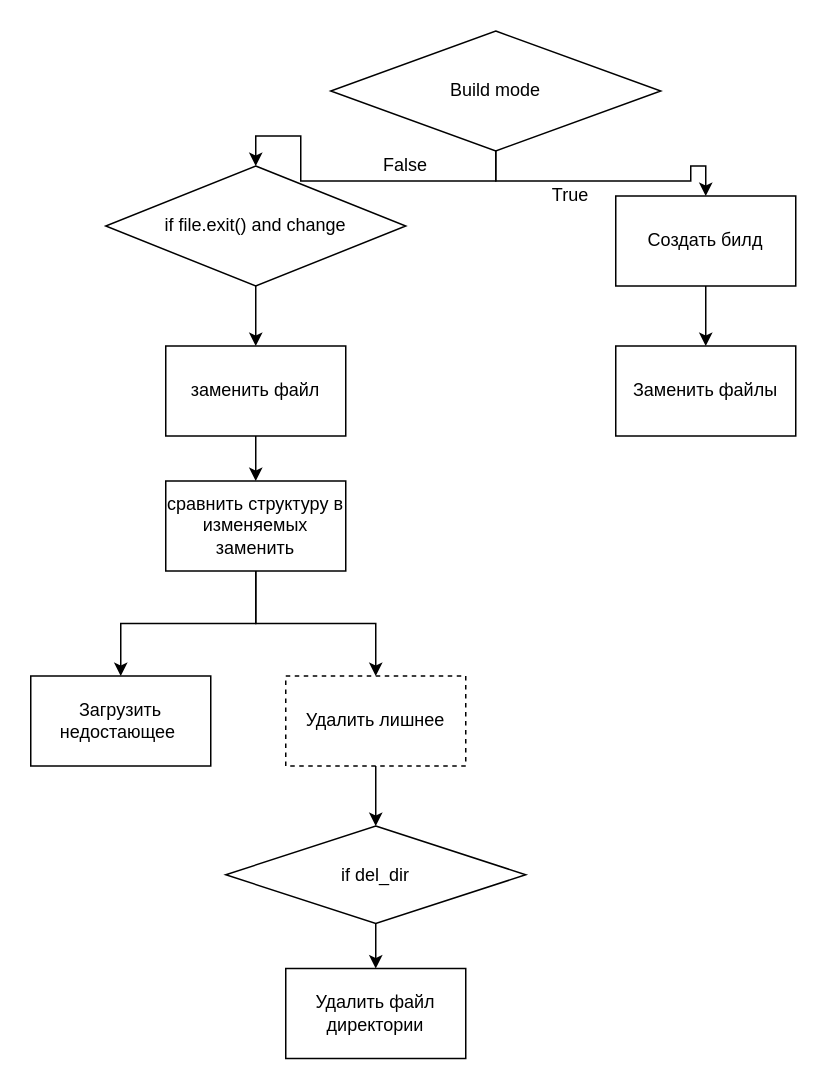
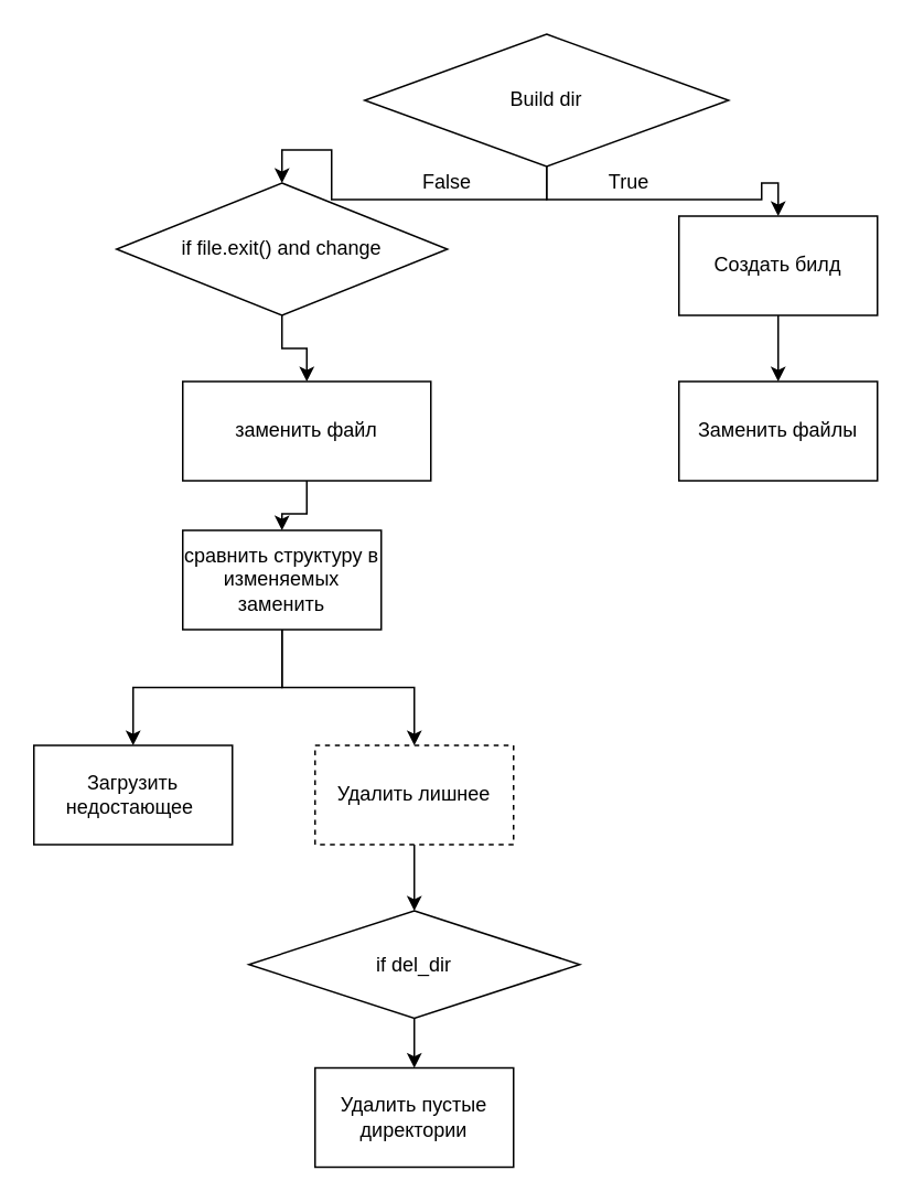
- <mxCell id="14" value="Build mode" style="rhombus;whiteSpace=wrap;html=1;" vertex="1" parent="1"><mxGeometry x="220" y="20" width="220" height="80" as="geometry" /></mxCell>
+ <mxCell id="14" value="Build dir" style="rhombus;whiteSpace=wrap;html=1;" vertex="1" parent="1"><mxGeometry x="220" y="20" width="220" height="80" as="geometry" /></mxCell>
- <mxCell id="18" value="True" style="text;html=1;strokeColor=none;fillColor=none;align=center;verticalAlign=middle;whiteSpace=wrap;rounded=0;" vertex="1" parent="1"><mxGeometry x="360" y="120" width="40" height="20" as="geometry" /></mxCell>
+ <mxCell id="18" value="True" style="text;html=1;strokeColor=none;fillColor=none;align=center;verticalAlign=middle;whiteSpace=wrap;rounded=0;" vertex="1" parent="1"><mxGeometry x="360" y="100" width="40" height="20" as="geometry" /></mxCell>
- <mxCell id="5" value="заменить файл" style="rounded=0;whiteSpace=wrap;html=1;" vertex="1" parent="1"><mxGeometry x="110" y="230" width="120" height="60" as="geometry" /></mxCell>
+ <mxCell id="5" value="заменить файл" style="rounded=0;whiteSpace=wrap;html=1;" vertex="1" parent="1"><mxGeometry x="110" y="230" width="150" height="60" as="geometry" /></mxCell>
- <mxCell id="20" value="Удалить файл директории" style="rounded=0;whiteSpace=wrap;html=1;" vertex="1" parent="1"><mxGeometry x="190" y="645" width="120" height="60" as="geometry" /></mxCell>
+ <mxCell id="20" value="Удалить пустые директории" style="rounded=0;whiteSpace=wrap;html=1;" vertex="1" parent="1"><mxGeometry x="190" y="645" width="120" height="60" as="geometry" /></mxCell>
